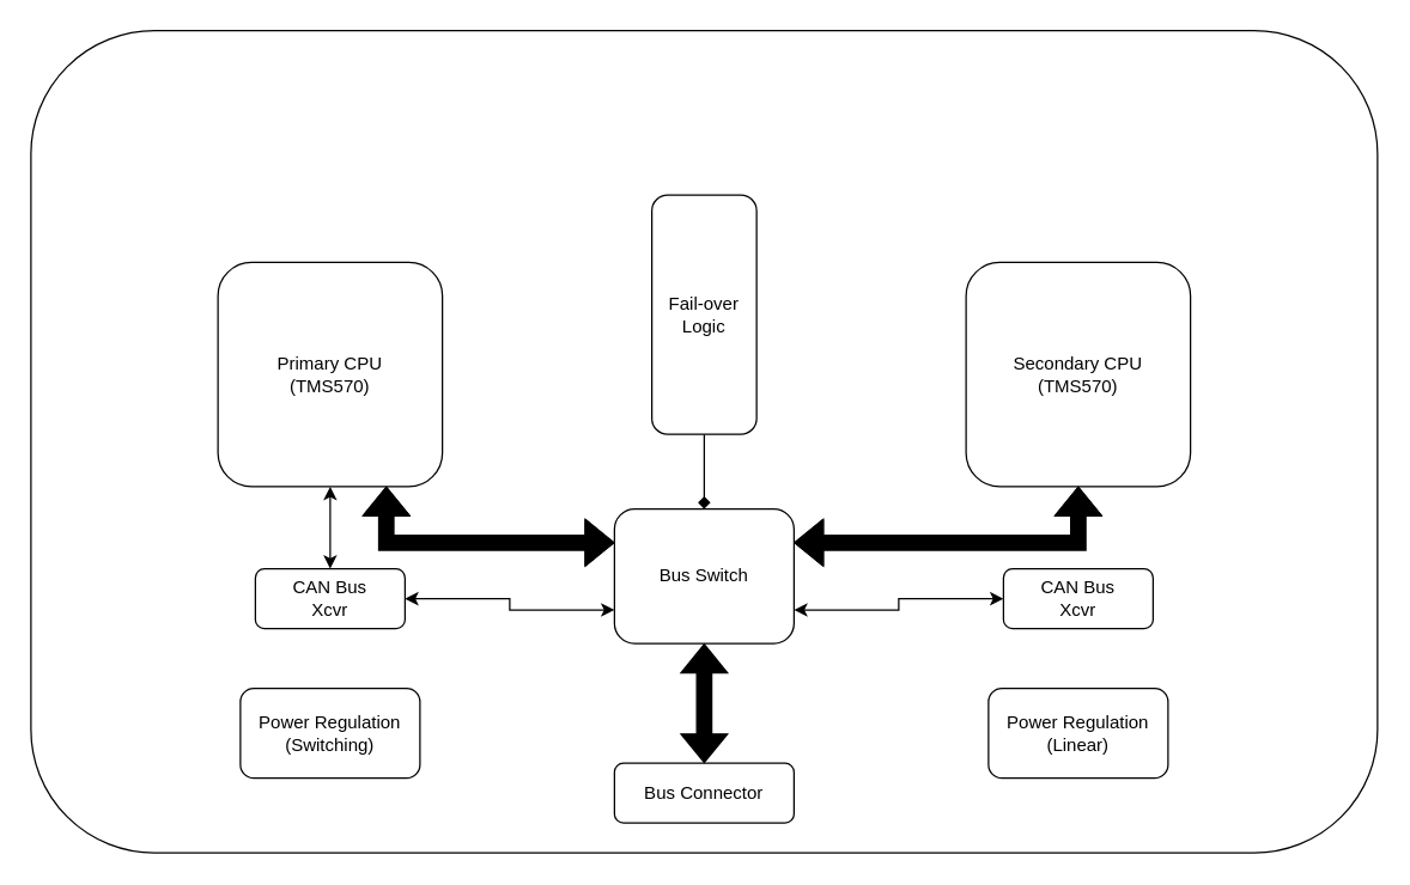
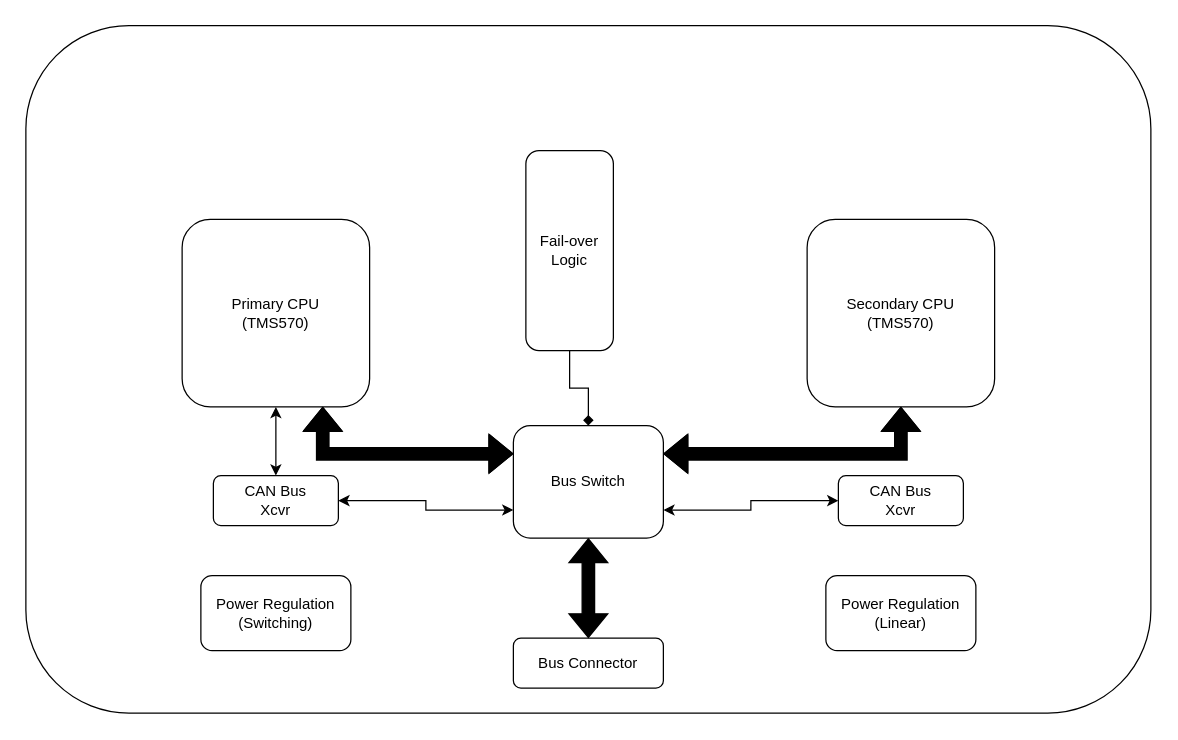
- <mxCell id="7" value="Fail-over Logic" style="rounded=1;whiteSpace=wrap;html=1;" vertex="1" parent="1"><mxGeometry x="435" y="130" width="70" height="160" as="geometry" /></mxCell>
+ <mxCell id="7" value="Fail-over Logic" style="rounded=1;whiteSpace=wrap;html=1;" vertex="1" parent="1"><mxGeometry x="420" y="120" width="70" height="160" as="geometry" /></mxCell>
